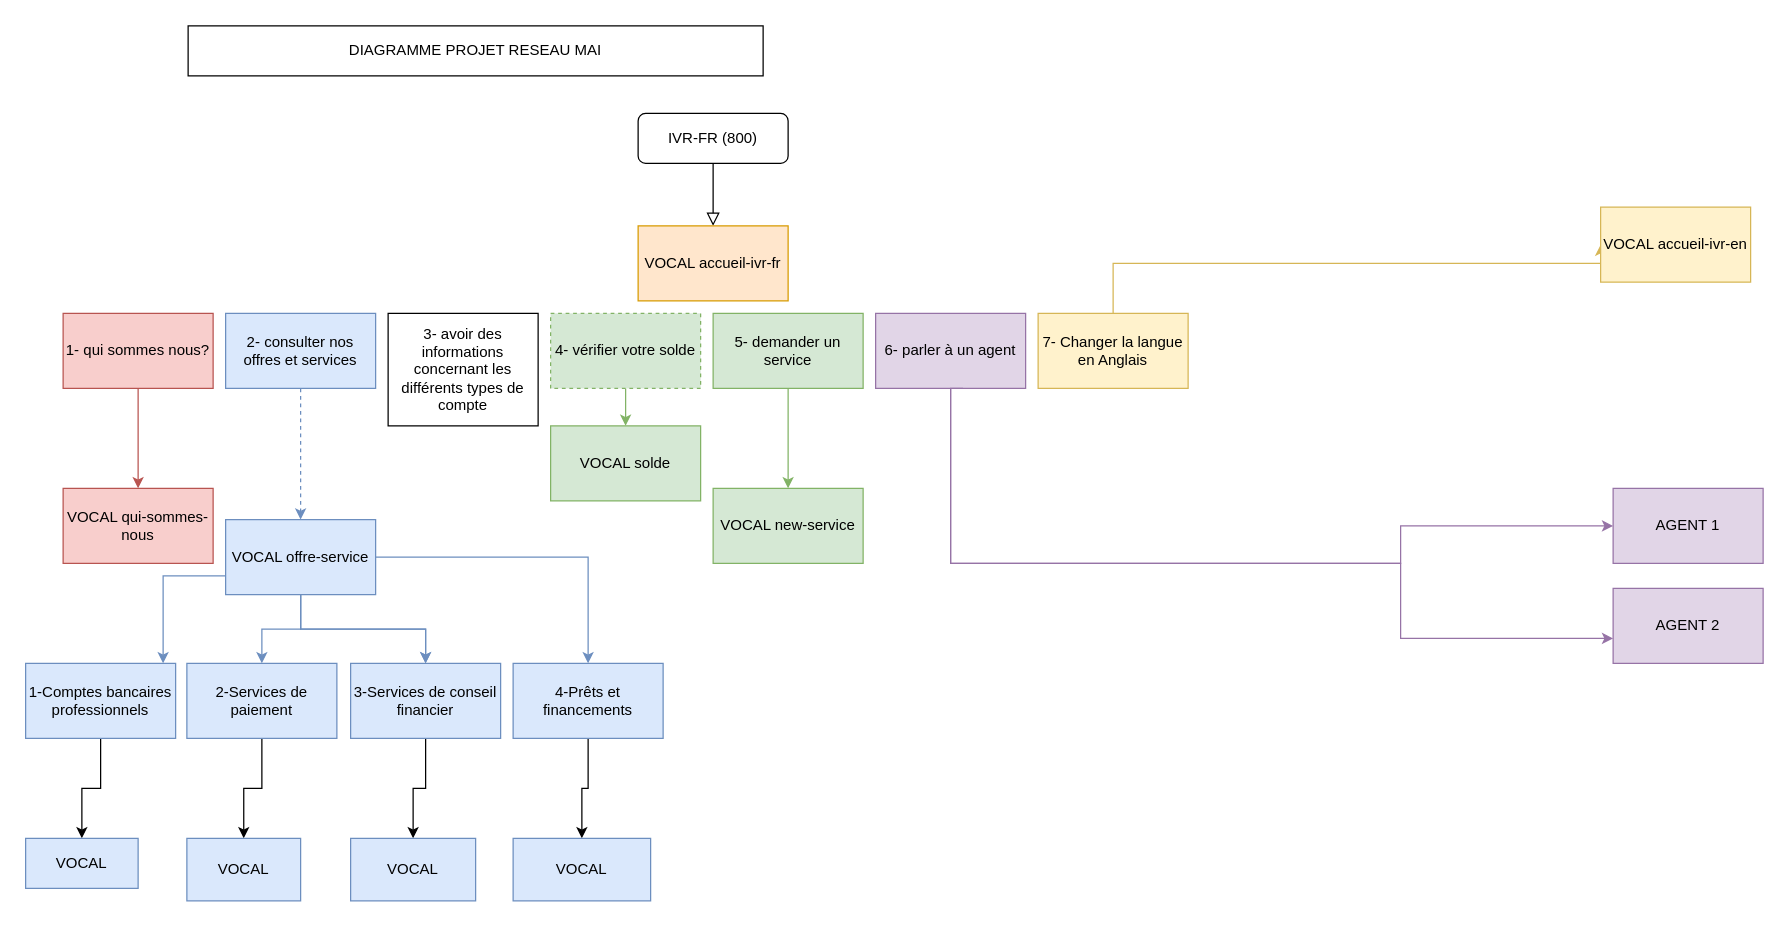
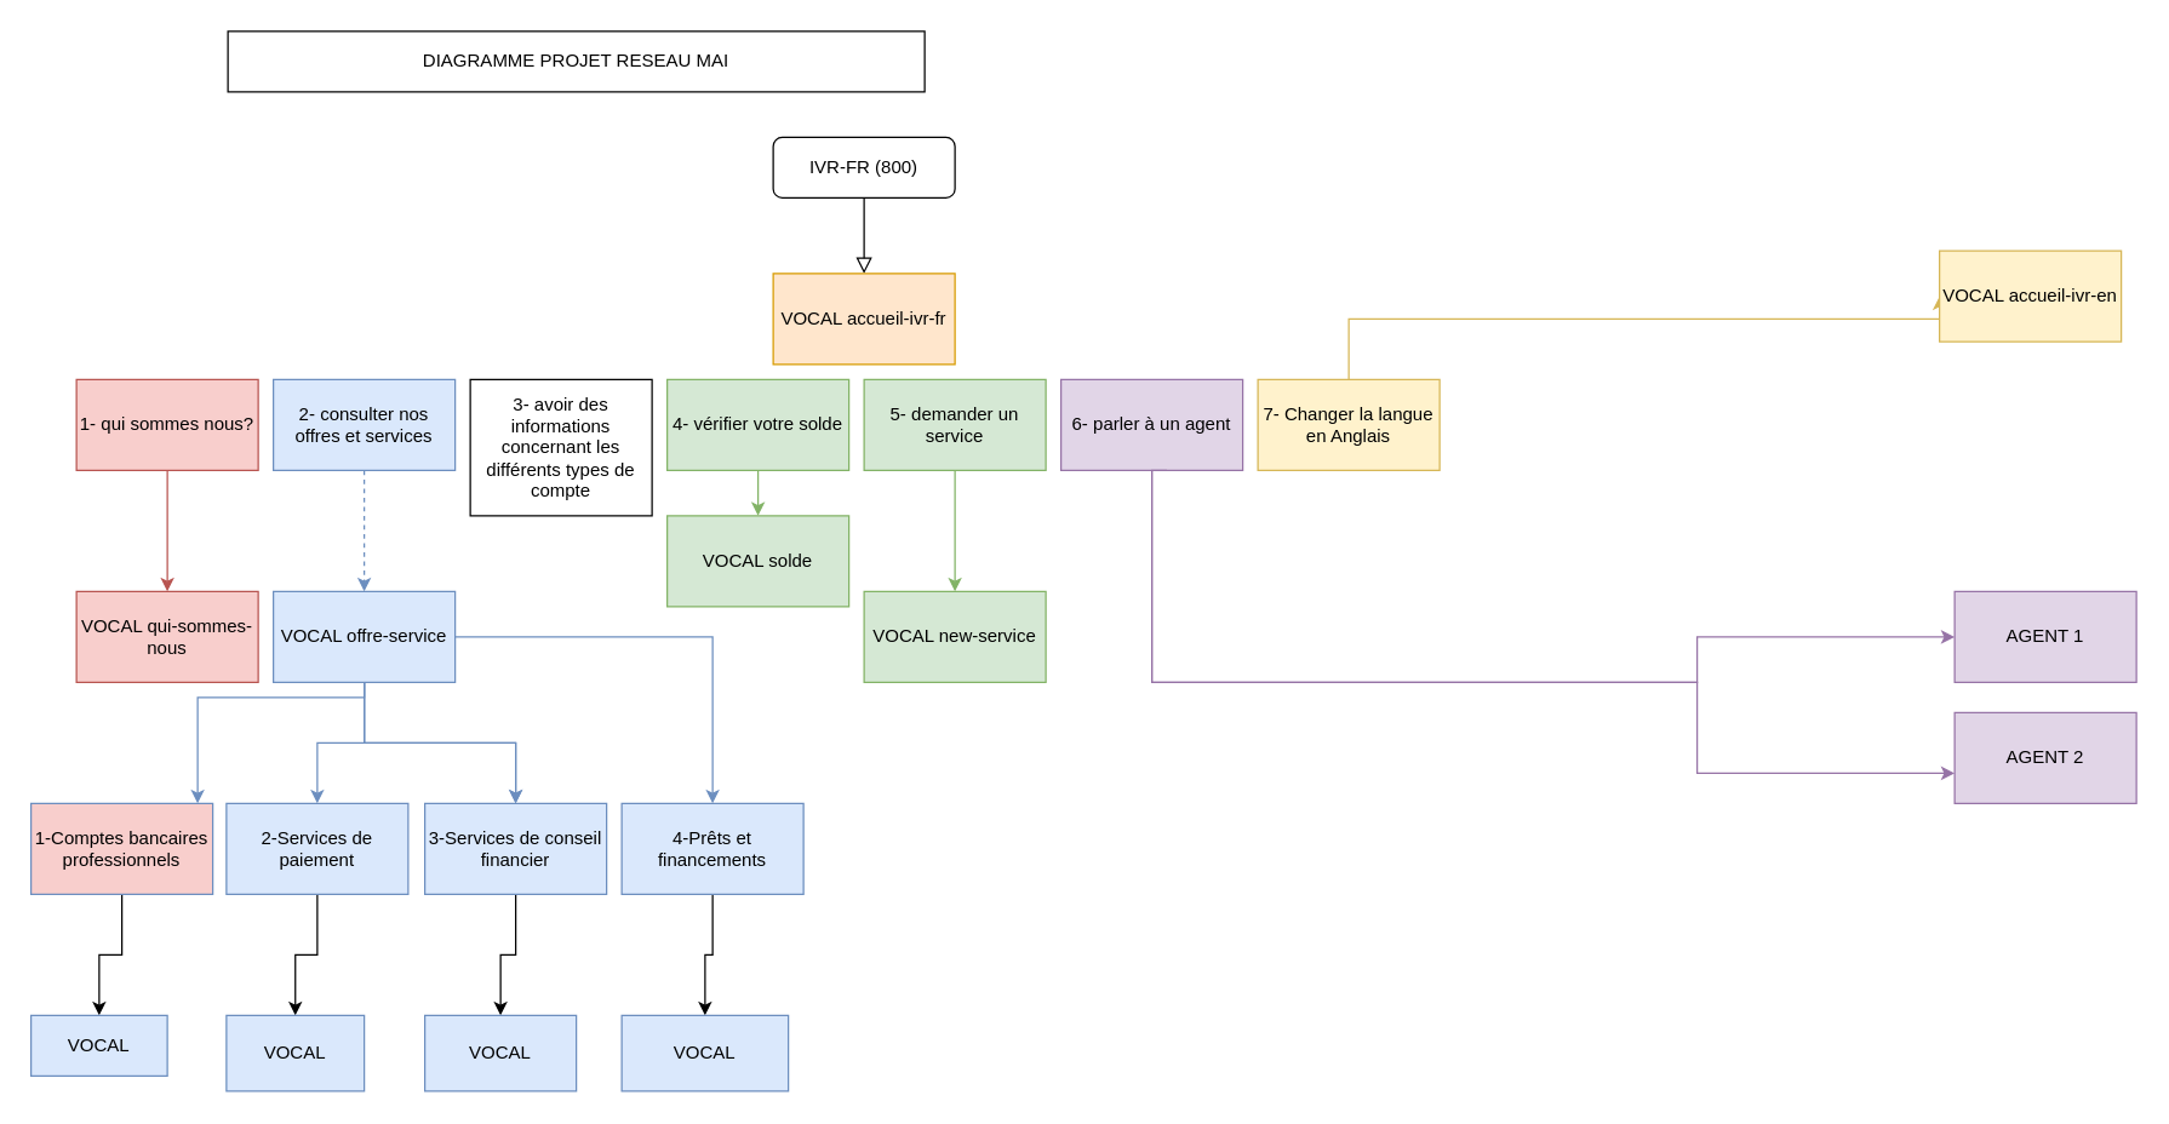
- <mxCell id="12" value="4- vérifier votre solde" style="rounded=0;whiteSpace=wrap;html=1;fillColor=#d5e8d4;strokeColor=#82b366;dashed=1;" vertex="1" parent="1"><mxGeometry x="440" y="250" width="120" height="60" as="geometry" /></mxCell>
+ <mxCell id="12" value="4- vérifier votre solde" style="rounded=0;whiteSpace=wrap;html=1;fillColor=#d5e8d4;strokeColor=#82b366;" vertex="1" parent="1"><mxGeometry x="440" y="250" width="120" height="60" as="geometry" /></mxCell>
- <mxCell id="29" value="VOCAL offre-service" style="whiteSpace=wrap;html=1;rounded=0;fillColor=#dae8fc;strokeColor=#6c8ebf;perimeter=ellipsePerimeter;" vertex="1" parent="1"><mxGeometry x="180" y="415" width="120" height="60" as="geometry" /></mxCell>
+ <mxCell id="29" value="VOCAL offre-service" style="whiteSpace=wrap;html=1;rounded=0;fillColor=#dae8fc;strokeColor=#6c8ebf;perimeter=ellipsePerimeter;" vertex="1" parent="1"><mxGeometry x="180" y="390" width="120" height="60" as="geometry" /></mxCell>
- <mxCell id="32" value="1-Comptes bancaires professionnels" style="whiteSpace=wrap;html=1;rounded=0;fillColor=#dae8fc;strokeColor=#6c8ebf;" vertex="1" parent="1"><mxGeometry x="20" y="530" width="120" height="60" as="geometry" /></mxCell>
+ <mxCell id="32" value="1-Comptes bancaires professionnels" style="whiteSpace=wrap;html=1;rounded=0;fillColor=#f8cecc;strokeColor=#6c8ebf;" vertex="1" parent="1"><mxGeometry x="20" y="530" width="120" height="60" as="geometry" /></mxCell>
